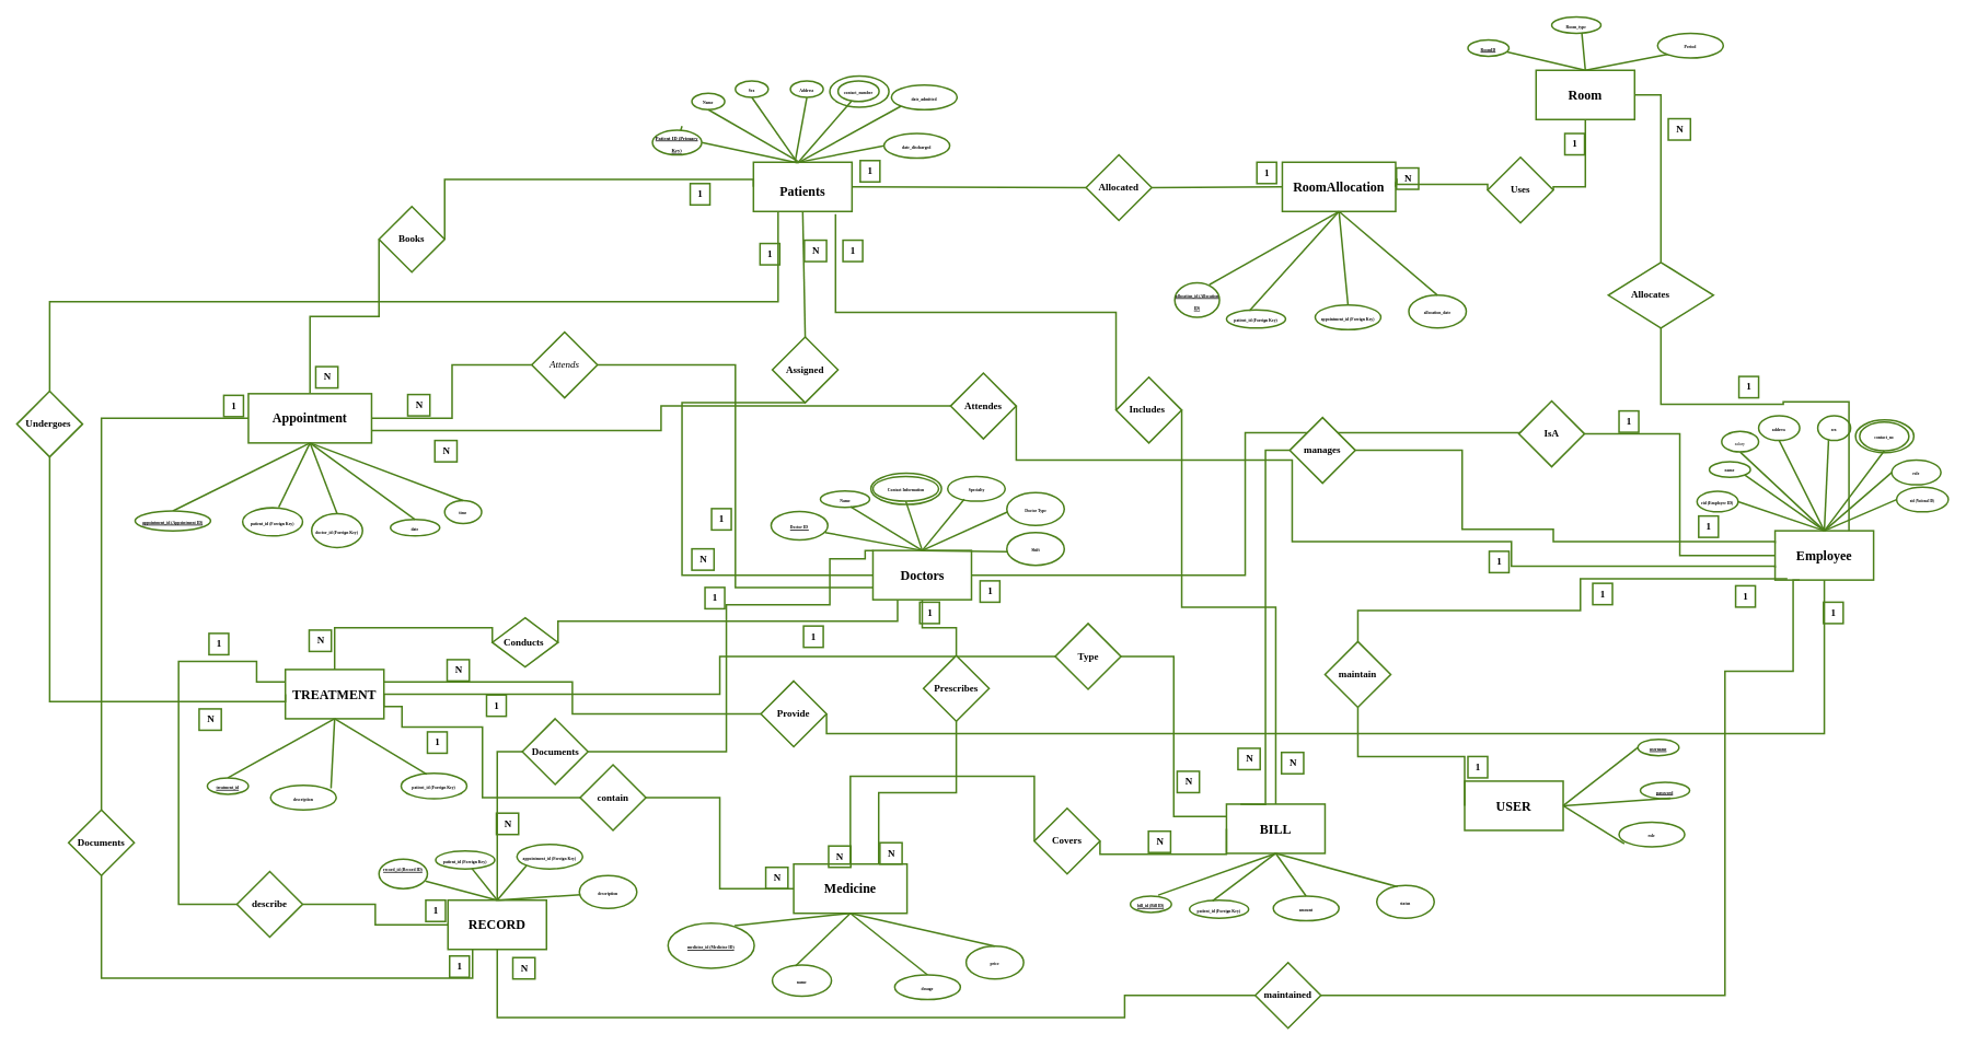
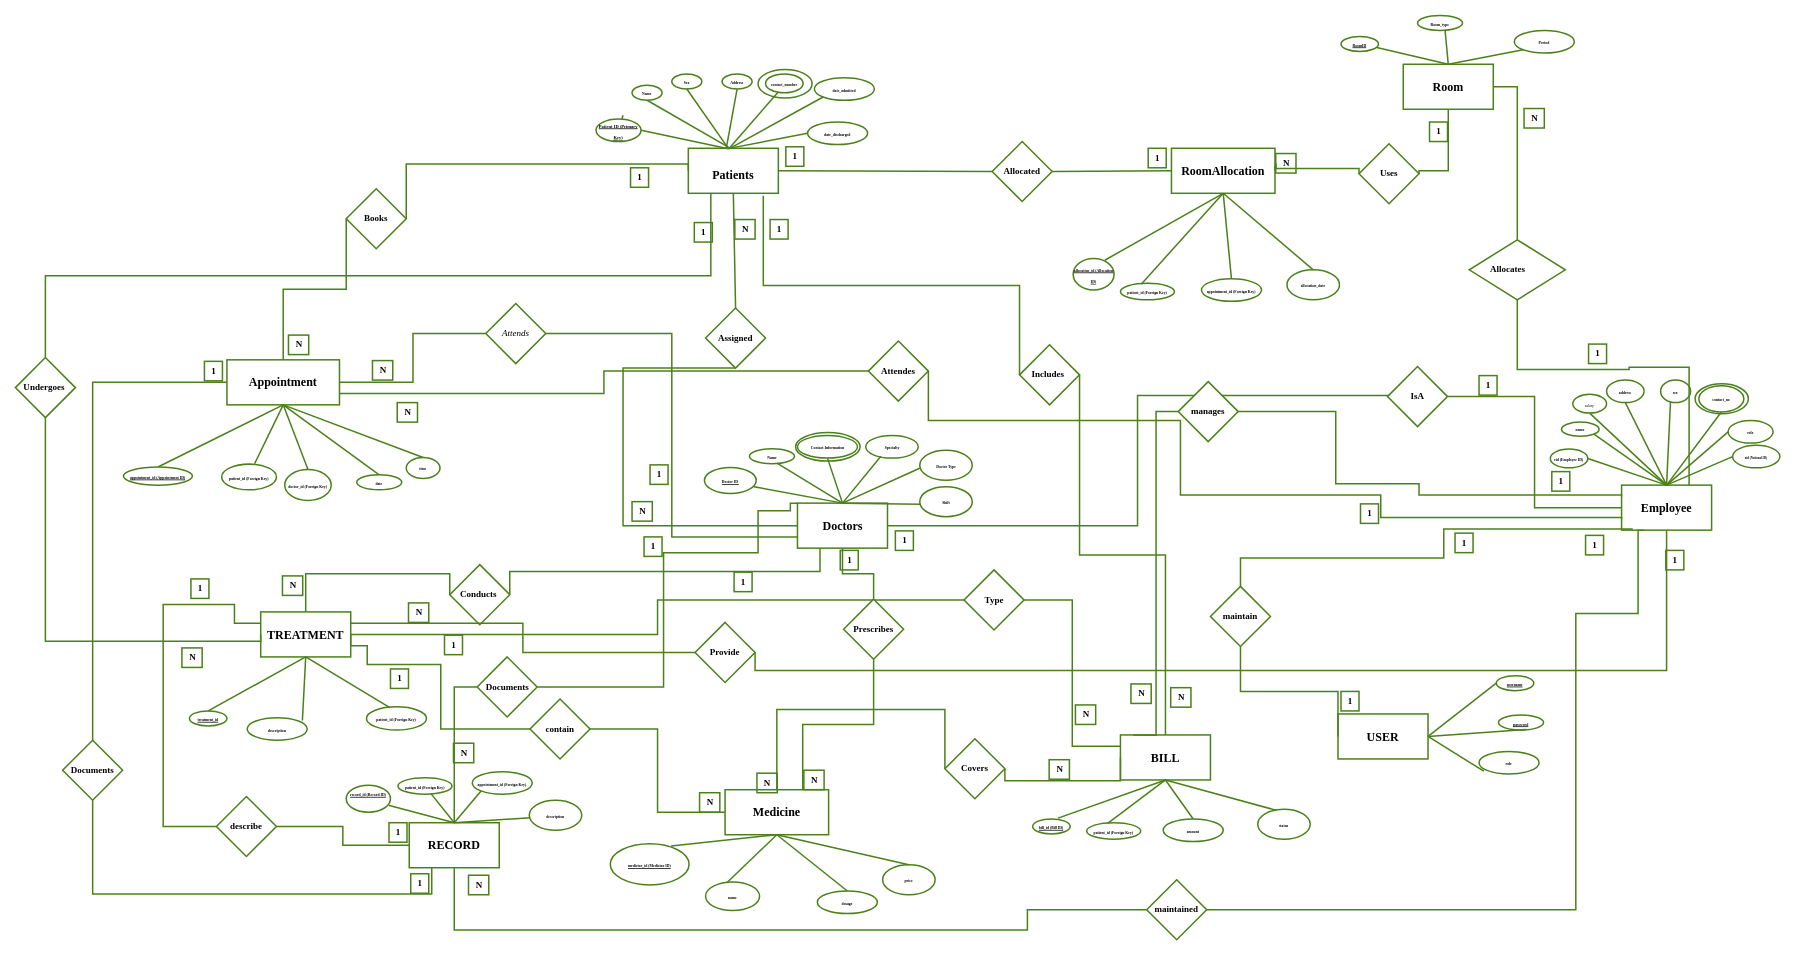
- <mxCell id="135" value="&lt;b&gt;Conducts&amp;nbsp;&lt;/b&gt;" style="rhombus;whiteSpace=wrap;html=1;strokeColor=#4C801A;strokeWidth=2;fontFamily=Times New Roman;" parent="1" vertex="1"><mxGeometry x="599" y="752" width="80" height="60" as="geometry" /></mxCell>
+ <mxCell id="135" value="&lt;b&gt;Conducts&amp;nbsp;&lt;/b&gt;" style="rhombus;whiteSpace=wrap;html=1;strokeColor=#4C801A;strokeWidth=2;fontFamily=Times New Roman;" parent="1" vertex="1"><mxGeometry x="599" y="752" width="80" height="80" as="geometry" /></mxCell>
